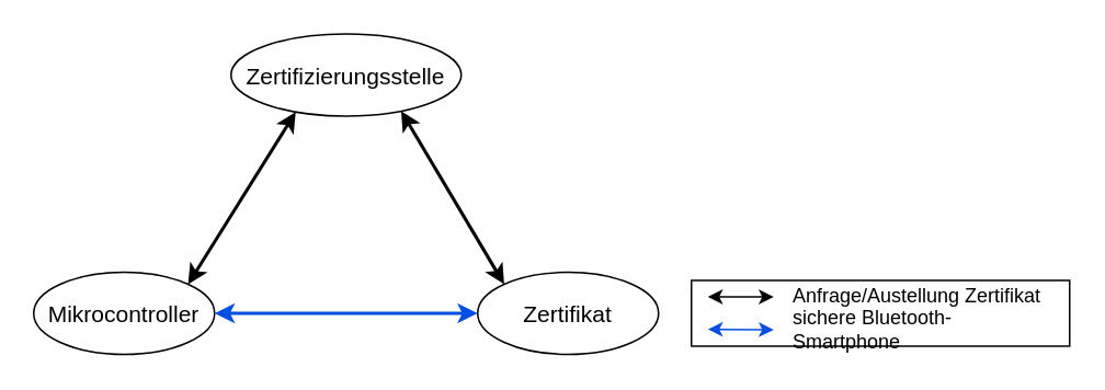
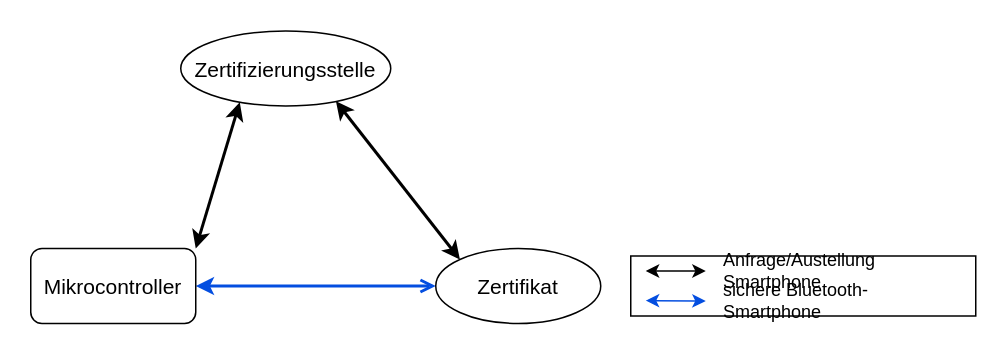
- <mxCell id="10" value="&lt;font style=&quot;font-size: 14px&quot;&gt;Zertifizierungsstelle&lt;/font&gt;" style="ellipse;whiteSpace=wrap;html=1;fontSize=16;" vertex="1" parent="1"><mxGeometry x="140" y="20" width="140" height="50" as="geometry" /></mxCell>
+ <mxCell id="10" value="&lt;font style=&quot;font-size: 14px&quot;&gt;Zertifizierungsstelle&lt;/font&gt;" style="ellipse;whiteSpace=wrap;html=1;fontSize=16;" vertex="1" parent="1"><mxGeometry x="120" y="20" width="140" height="50" as="geometry" /></mxCell>
- <mxCell id="8" value="&lt;font style=&quot;font-size: 12px&quot;&gt;Anfrage/Austellung Zertifikat&lt;/font&gt;" style="text;html=1;strokeColor=none;fillColor=none;align=left;verticalAlign=middle;whiteSpace=wrap;rounded=0;" parent="1" vertex="1"><mxGeometry x="480" y="170" width="160" height="20" as="geometry" /></mxCell>
+ <mxCell id="8" value="&lt;font style=&quot;font-size: 12px&quot;&gt;Anfrage/Austellung Smartphone&lt;/font&gt;" style="text;html=1;strokeColor=none;fillColor=none;align=left;verticalAlign=middle;whiteSpace=wrap;rounded=0;" parent="1" vertex="1"><mxGeometry x="480" y="170" width="160" height="20" as="geometry" /></mxCell>
- <mxCell id="11" value="&lt;font style=&quot;font-size: 14px&quot;&gt;Mikrocontroller&lt;/font&gt;" style="ellipse;whiteSpace=wrap;html=1;fontSize=16;" vertex="1" parent="1"><mxGeometry x="20" y="165" width="110" height="50" as="geometry" /></mxCell>
+ <mxCell id="11" value="&lt;font style=&quot;font-size: 14px&quot;&gt;Mikrocontroller&lt;/font&gt;" style="whiteSpace=wrap;html=1;fontSize=16;rounded=1;" vertex="1" parent="1"><mxGeometry x="20" y="165" width="110" height="50" as="geometry" /></mxCell>
- <mxCell id="3" value="" style="endArrow=classic;startArrow=classic;html=1;exitX=1;exitY=0.5;exitDx=0;exitDy=0;fillColor=#fa6800;strokeWidth=2;strokeColor=#044EE0;entryX=0;entryY=0.5;entryDx=0;entryDy=0;" parent="1" source="11" target="12" edge="1"><mxGeometry width="50" height="50" relative="1" as="geometry"><mxPoint x="120" y="190" as="sourcePoint" /><mxPoint x="280" y="170" as="targetPoint" /></mxGeometry></mxCell>
+ <mxCell id="3" value="" style="endArrow=open;startArrow=classic;html=1;exitX=1;exitY=0.5;exitDx=0;exitDy=0;fillColor=#fa6800;strokeWidth=2;strokeColor=#044EE0;entryX=0;entryY=0.5;entryDx=0;entryDy=0;" parent="1" source="11" target="12" edge="1"><mxGeometry width="50" height="50" relative="1" as="geometry"><mxPoint x="120" y="190" as="sourcePoint" /><mxPoint x="280" y="170" as="targetPoint" /></mxGeometry></mxCell>
